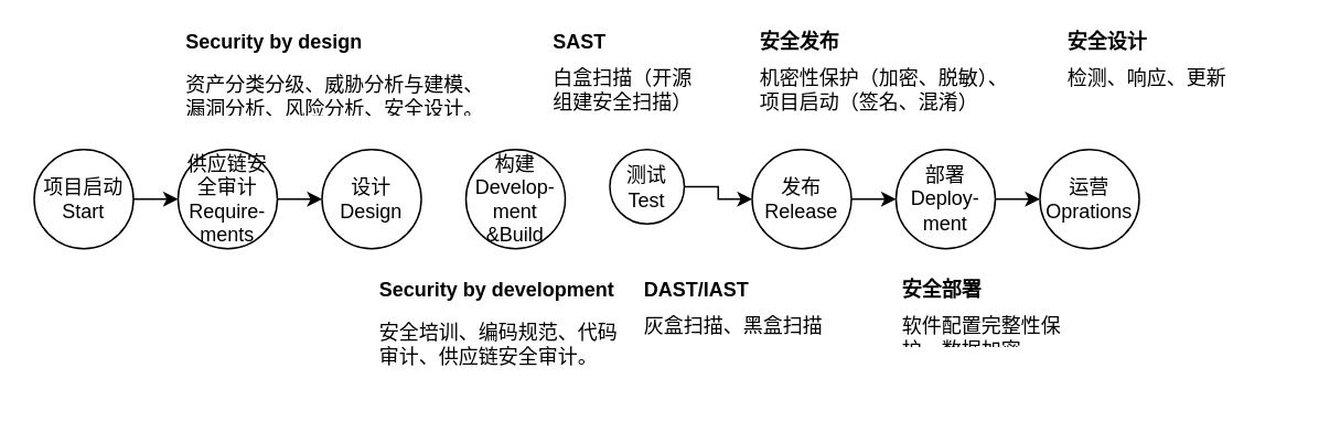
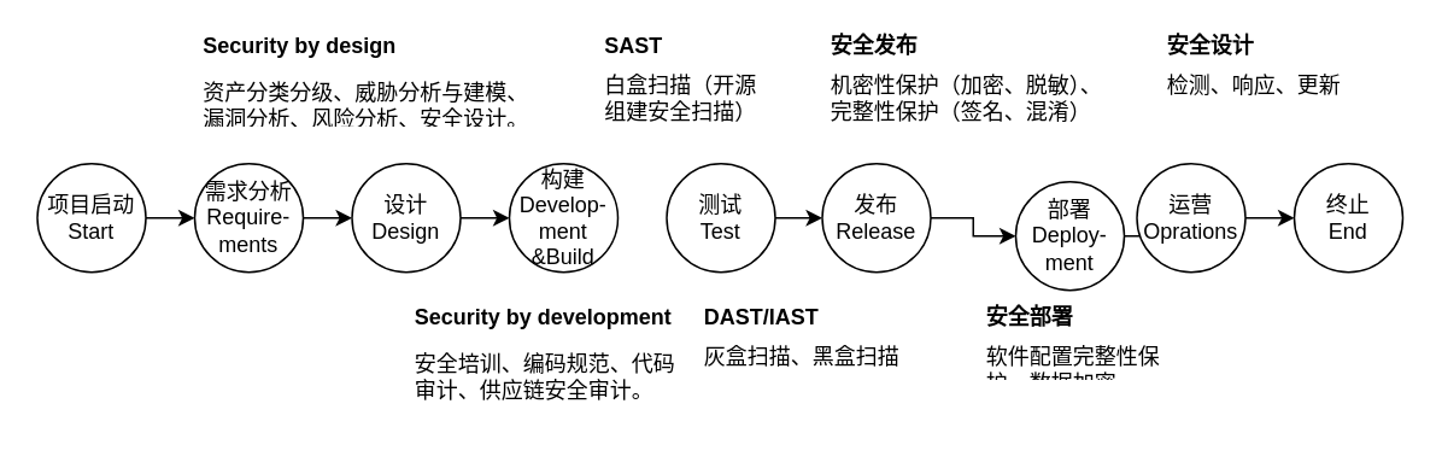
- <mxCell id="22" value="&lt;h1 style=&quot;font-size: 12px&quot;&gt;安全发布&lt;/h1&gt;&lt;div&gt;机密性保护（加密、脱敏）、&lt;/div&gt;&lt;div&gt;项目启动（签名、混淆）&lt;/div&gt;" style="text;html=1;strokeColor=none;fillColor=none;spacing=5;spacingTop=-20;whiteSpace=wrap;overflow=hidden;rounded=0;fontSize=12;" vertex="1" parent="1"><mxGeometry x="454" y="20" width="166" height="60" as="geometry" /></mxCell>
+ <mxCell id="22" value="&lt;h1 style=&quot;font-size: 12px&quot;&gt;安全发布&lt;/h1&gt;&lt;div&gt;机密性保护（加密、脱敏）、&lt;/div&gt;&lt;div&gt;完整性保护（签名、混淆）&lt;/div&gt;" style="text;html=1;strokeColor=none;fillColor=none;spacing=5;spacingTop=-20;whiteSpace=wrap;overflow=hidden;rounded=0;fontSize=12;" vertex="1" parent="1"><mxGeometry x="454" y="20" width="166" height="60" as="geometry" /></mxCell>
- <mxCell id="10" value="测试&lt;br&gt;Test" style="ellipse;whiteSpace=wrap;html=1;aspect=fixed;" vertex="1" parent="1"><mxGeometry x="368" y="90" width="45" height="45" as="geometry" /></mxCell>
+ <mxCell id="10" value="测试&lt;br&gt;Test" style="ellipse;whiteSpace=wrap;html=1;aspect=fixed;" vertex="1" parent="1"><mxGeometry x="368" y="90" width="60" height="60" as="geometry" /></mxCell>
- <mxCell id="5" value="供应链安全审计&lt;br&gt;Require-ments" style="ellipse;whiteSpace=wrap;html=1;aspect=fixed;" vertex="1" parent="1"><mxGeometry x="107" y="90" width="60" height="60" as="geometry" /></mxCell>
+ <mxCell id="5" value="需求分析&lt;br&gt;Require-ments" style="ellipse;whiteSpace=wrap;html=1;aspect=fixed;" vertex="1" parent="1"><mxGeometry x="107" y="90" width="60" height="60" as="geometry" /></mxCell>
+ <mxCell id="6" value="" style="edgeStyle=orthogonalEdgeStyle;rounded=0;orthogonalLoop=1;jettySize=auto;html=1;" edge="1" parent="1" source="7" target="8"><mxGeometry relative="1" as="geometry" /></mxCell>
- <mxCell id="14" value="部署&lt;br&gt;Deploy-ment" style="ellipse;whiteSpace=wrap;html=1;aspect=fixed;" vertex="1" parent="1"><mxGeometry x="541" y="90" width="60" height="60" as="geometry" /></mxCell>
+ <mxCell id="14" value="部署&lt;br&gt;Deploy-ment" style="ellipse;whiteSpace=wrap;html=1;aspect=fixed;" vertex="1" parent="1"><mxGeometry x="561" y="100" width="60" height="60" as="geometry" /></mxCell>
+ <mxCell id="15" value="" style="edgeStyle=orthogonalEdgeStyle;rounded=0;orthogonalLoop=1;jettySize=auto;html=1;" edge="1" parent="1" source="16" target="17"><mxGeometry relative="1" as="geometry" /></mxCell>
+ <mxCell id="17" value="终止&lt;br&gt;End" style="ellipse;whiteSpace=wrap;html=1;aspect=fixed;" vertex="1" parent="1"><mxGeometry x="715" y="90" width="60" height="60" as="geometry" /></mxCell>
